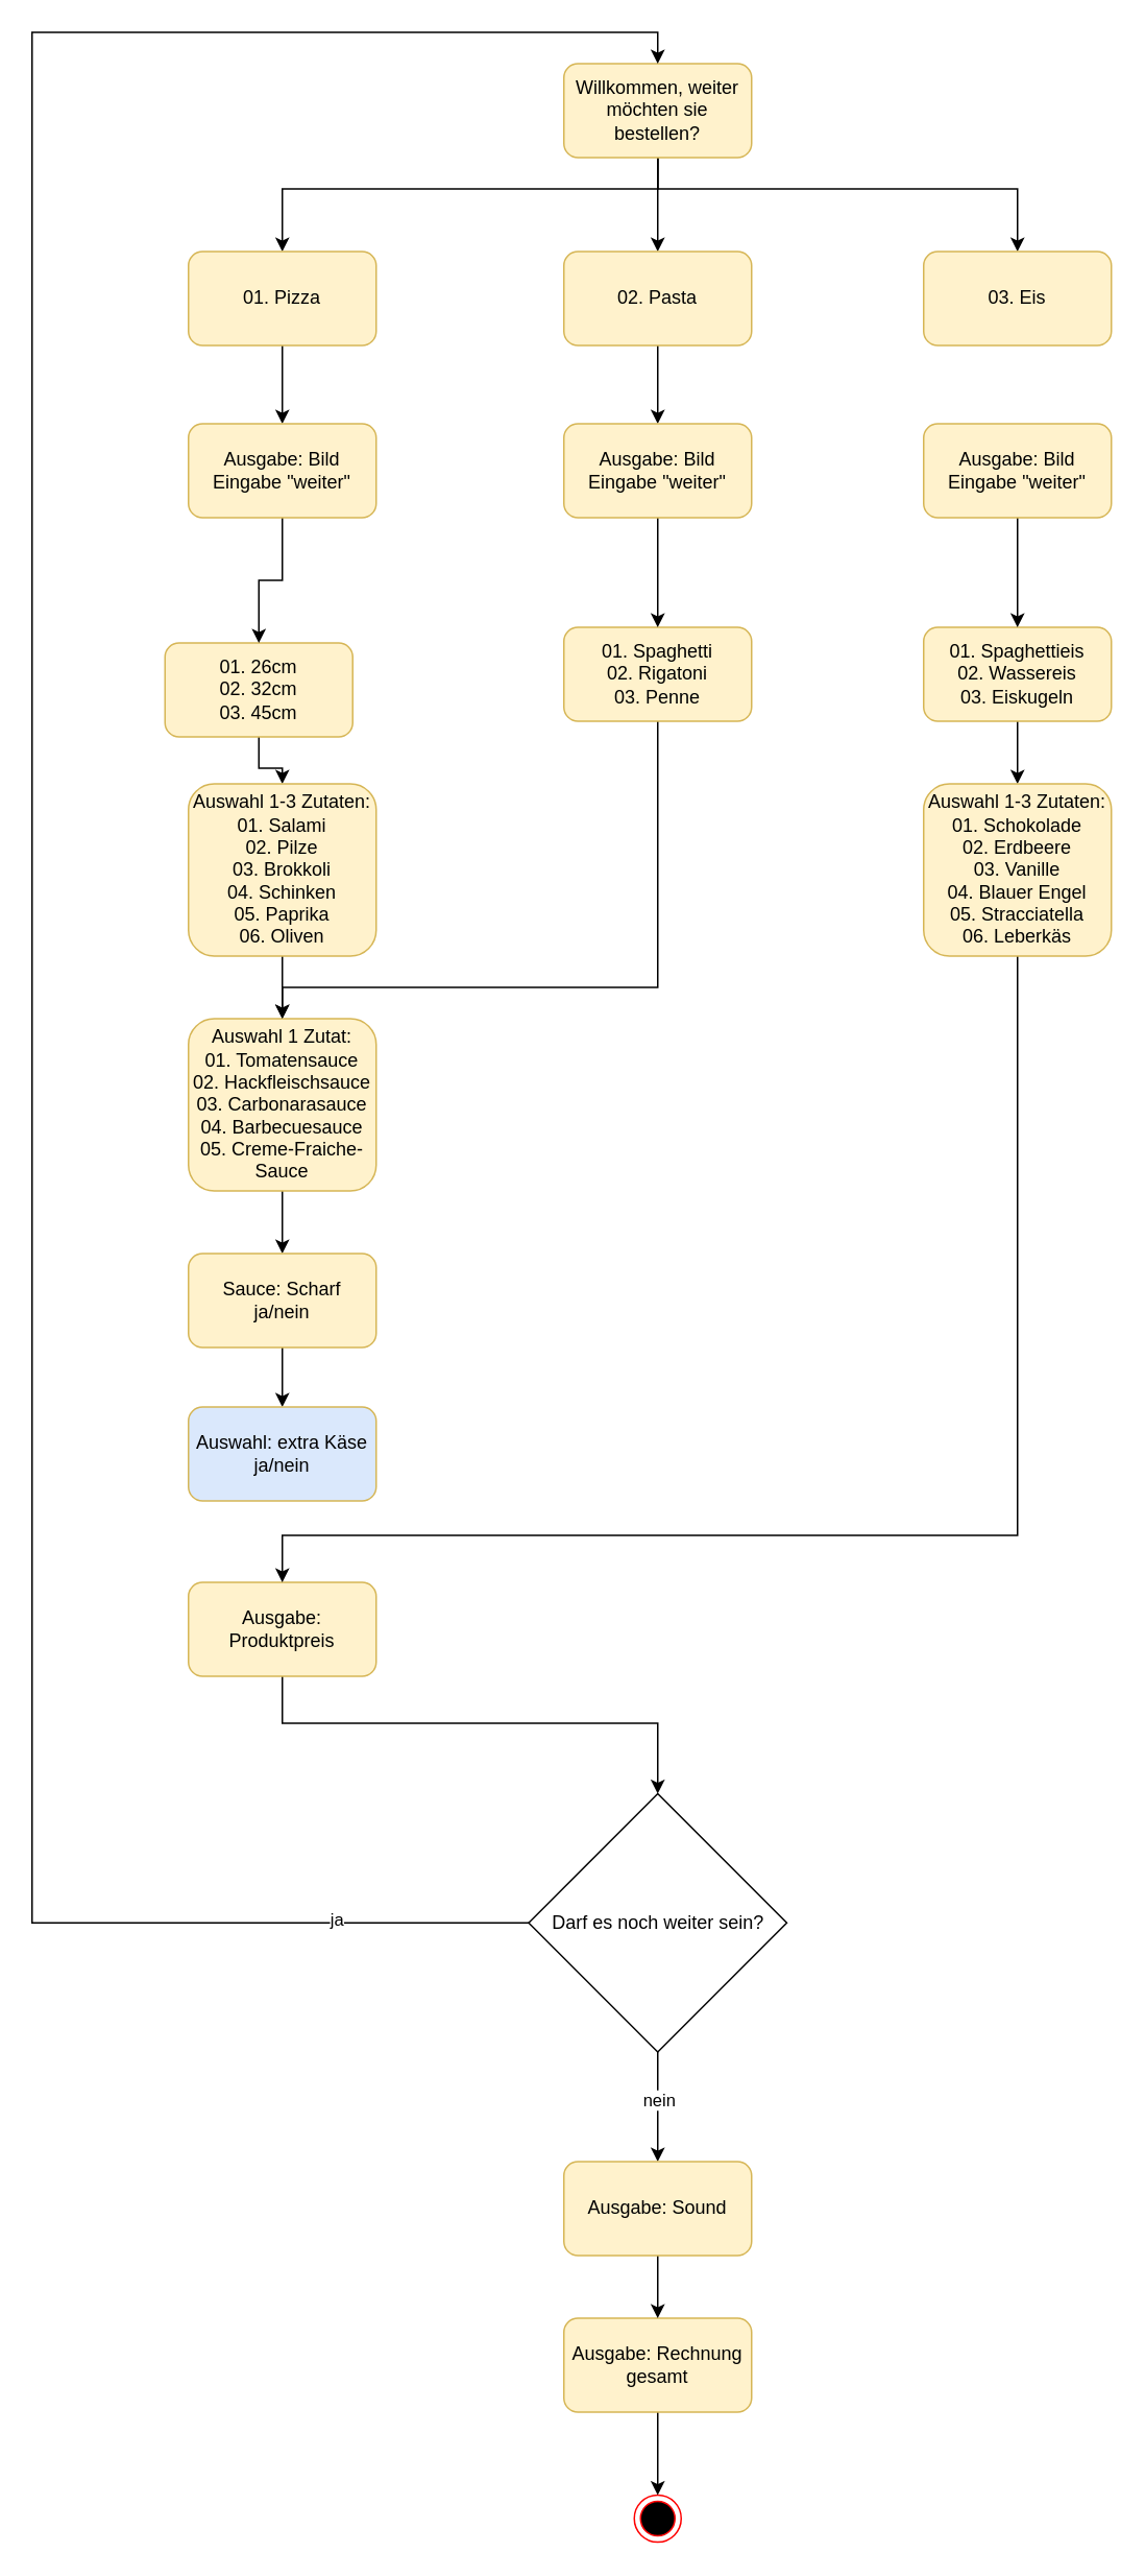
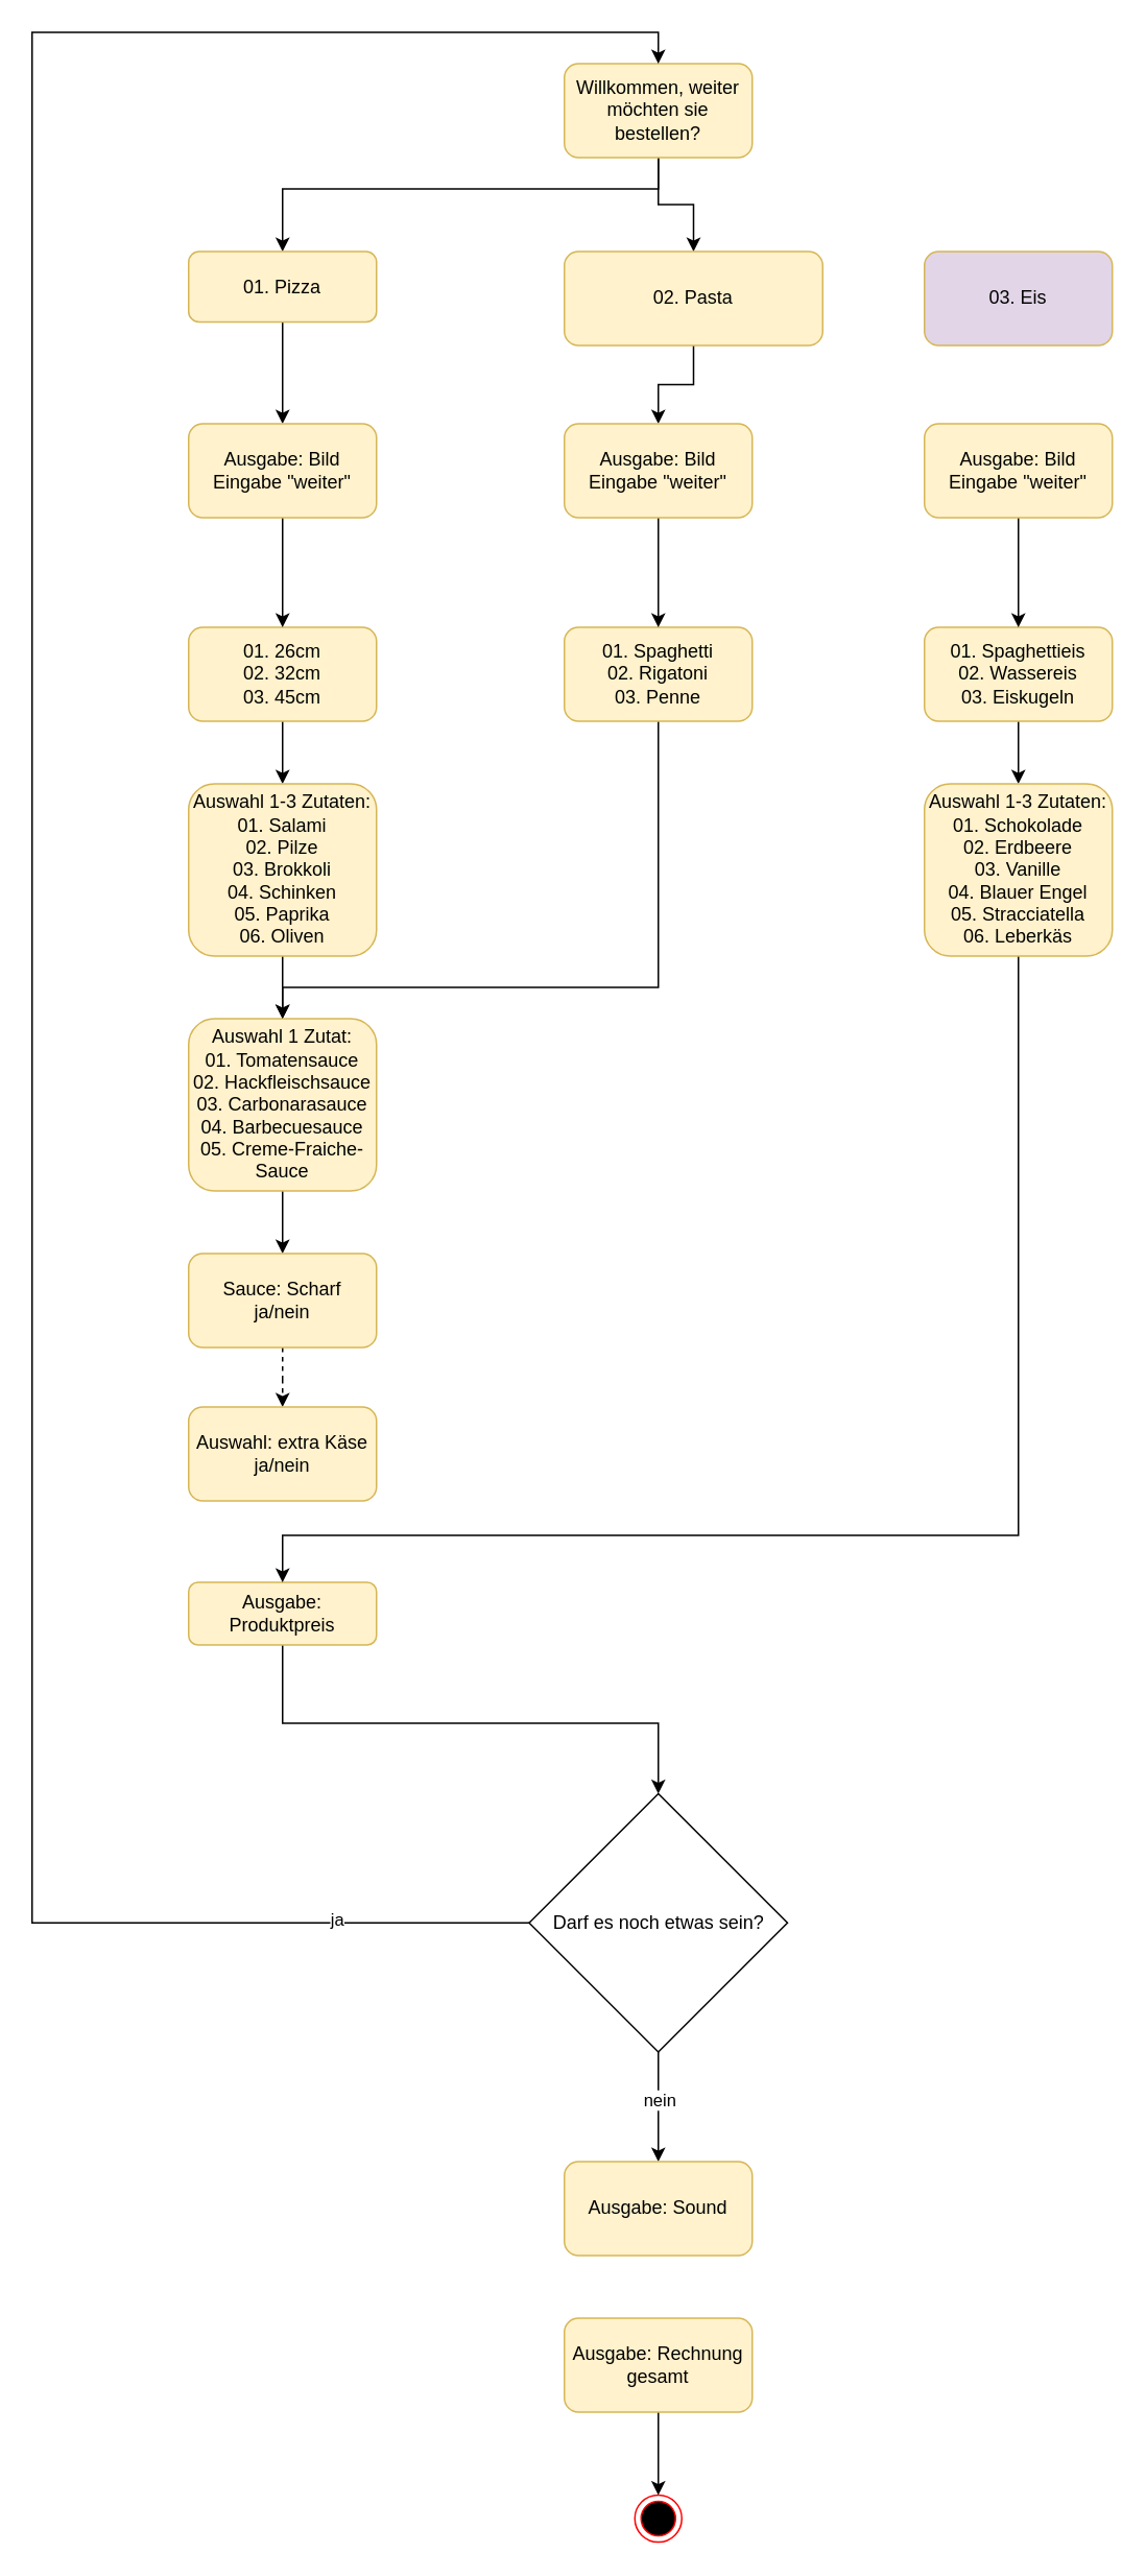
- <mxCell id="4" style="edgeStyle=orthogonalEdgeStyle;rounded=0;orthogonalLoop=1;jettySize=auto;html=1;" edge="1" parent="1" source="5" target="10"><mxGeometry relative="1" as="geometry"><Array as="points"><mxPoint x="420" y="120" /><mxPoint x="650" y="120" /></Array></mxGeometry></mxCell>
- <mxCell id="7" value="01. Pizza" style="rounded=1;whiteSpace=wrap;html=1;fillColor=#fff2cc;strokeColor=#d6b656;flipH=0;" parent="1" vertex="1"><mxGeometry x="120" y="160" width="120" height="60" as="geometry" /></mxCell>
+ <mxCell id="7" value="01. Pizza" style="rounded=1;whiteSpace=wrap;html=1;fillColor=#fff2cc;strokeColor=#d6b656;flipH=0;" parent="1" vertex="1"><mxGeometry x="120" y="160" width="120" height="45" as="geometry" /></mxCell>
- <mxCell id="9" value="02. Pasta" style="rounded=1;whiteSpace=wrap;html=1;fillColor=#fff2cc;strokeColor=#d6b656;" parent="1" vertex="1"><mxGeometry x="360" y="160" width="120" height="60" as="geometry" /></mxCell>
+ <mxCell id="9" value="02. Pasta" style="rounded=1;whiteSpace=wrap;html=1;fillColor=#fff2cc;strokeColor=#d6b656;" parent="1" vertex="1"><mxGeometry x="360" y="160" width="165" height="60" as="geometry" /></mxCell>
- <mxCell id="10" value="03. Eis" style="rounded=1;whiteSpace=wrap;html=1;fillColor=#fff2cc;strokeColor=#d6b656;" parent="1" vertex="1"><mxGeometry x="590" y="160" width="120" height="60" as="geometry" /></mxCell>
+ <mxCell id="10" value="03. Eis" style="rounded=1;whiteSpace=wrap;html=1;fillColor=#e1d5e7;strokeColor=#d6b656;" parent="1" vertex="1"><mxGeometry x="590" y="160" width="120" height="60" as="geometry" /></mxCell>
- <mxCell id="13" value="01. 26cm&lt;br&gt;02. 32cm&lt;br&gt;03. 45cm" style="rounded=1;whiteSpace=wrap;html=1;fillColor=#fff2cc;strokeColor=#d6b656;flipH=0;" vertex="1" parent="1"><mxGeometry x="105" y="410" width="120" height="60" as="geometry" /></mxCell>
+ <mxCell id="13" value="01. 26cm&lt;br&gt;02. 32cm&lt;br&gt;03. 45cm" style="rounded=1;whiteSpace=wrap;html=1;fillColor=#fff2cc;strokeColor=#d6b656;flipH=0;" vertex="1" parent="1"><mxGeometry x="120" y="400" width="120" height="60" as="geometry" /></mxCell>
- <mxCell id="23" style="edgeStyle=orthogonalEdgeStyle;rounded=0;orthogonalLoop=1;jettySize=auto;html=1;entryX=0.5;entryY=0;entryDx=0;entryDy=0;" edge="1" parent="1" source="24" target="25"><mxGeometry relative="1" as="geometry" /></mxCell>
+ <mxCell id="23" style="edgeStyle=orthogonalEdgeStyle;rounded=0;orthogonalLoop=1;jettySize=auto;html=1;entryX=0.5;entryY=0;entryDx=0;entryDy=0;dashed=1;" edge="1" parent="1" source="24" target="25"><mxGeometry relative="1" as="geometry" /></mxCell>
- <mxCell id="25" value="Auswahl: extra Käse&lt;br&gt;ja/nein" style="rounded=1;whiteSpace=wrap;html=1;fillColor=#dae8fc;strokeColor=#d6b656;flipH=0;" vertex="1" parent="1"><mxGeometry x="120" y="898" width="120" height="60" as="geometry" /></mxCell>
+ <mxCell id="25" value="Auswahl: extra Käse&lt;br&gt;ja/nein" style="rounded=1;whiteSpace=wrap;html=1;fillColor=#fff2cc;strokeColor=#d6b656;flipH=0;" vertex="1" parent="1"><mxGeometry x="120" y="898" width="120" height="60" as="geometry" /></mxCell>
- <mxCell id="29" value="Ausgabe: Produktpreis" style="rounded=1;whiteSpace=wrap;html=1;fillColor=#fff2cc;strokeColor=#d6b656;flipH=0;" vertex="1" parent="1"><mxGeometry x="120" y="1010" width="120" height="60" as="geometry" /></mxCell>
+ <mxCell id="29" value="Ausgabe: Produktpreis" style="rounded=1;whiteSpace=wrap;html=1;fillColor=#fff2cc;strokeColor=#d6b656;flipH=0;" vertex="1" parent="1"><mxGeometry x="120" y="1010" width="120" height="40" as="geometry" /></mxCell>
- <mxCell id="22" value="Darf es noch weiter sein?" style="rhombus;whiteSpace=wrap;html=1;flipH=0;" vertex="1" parent="1"><mxGeometry x="337.5" y="1145" width="165" height="165" as="geometry" /></mxCell>
+ <mxCell id="22" value="Darf es noch etwas sein?" style="rhombus;whiteSpace=wrap;html=1;flipH=0;" vertex="1" parent="1"><mxGeometry x="337.5" y="1145" width="165" height="165" as="geometry" /></mxCell>
- <mxCell id="30" style="edgeStyle=orthogonalEdgeStyle;rounded=0;orthogonalLoop=1;jettySize=auto;html=1;entryX=0.5;entryY=0;entryDx=0;entryDy=0;" edge="1" parent="1" source="31" target="27"><mxGeometry relative="1" as="geometry" /></mxCell>
